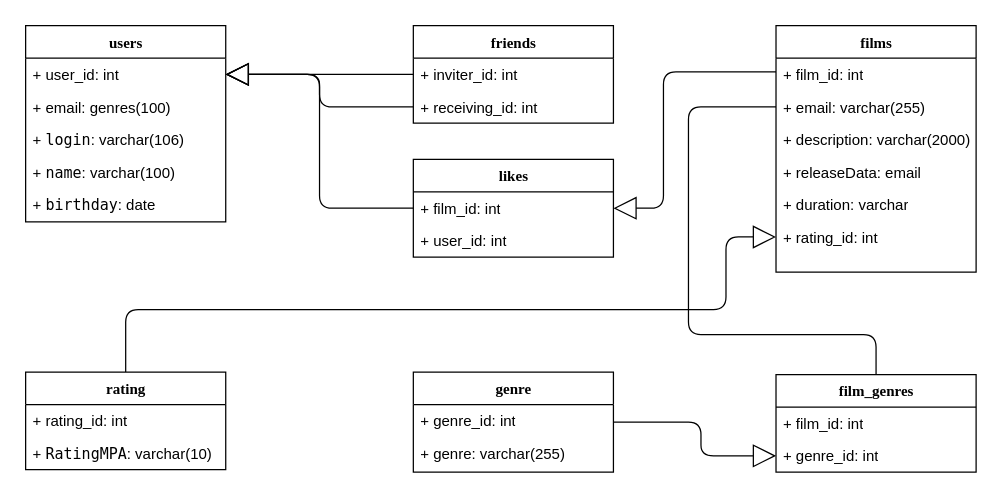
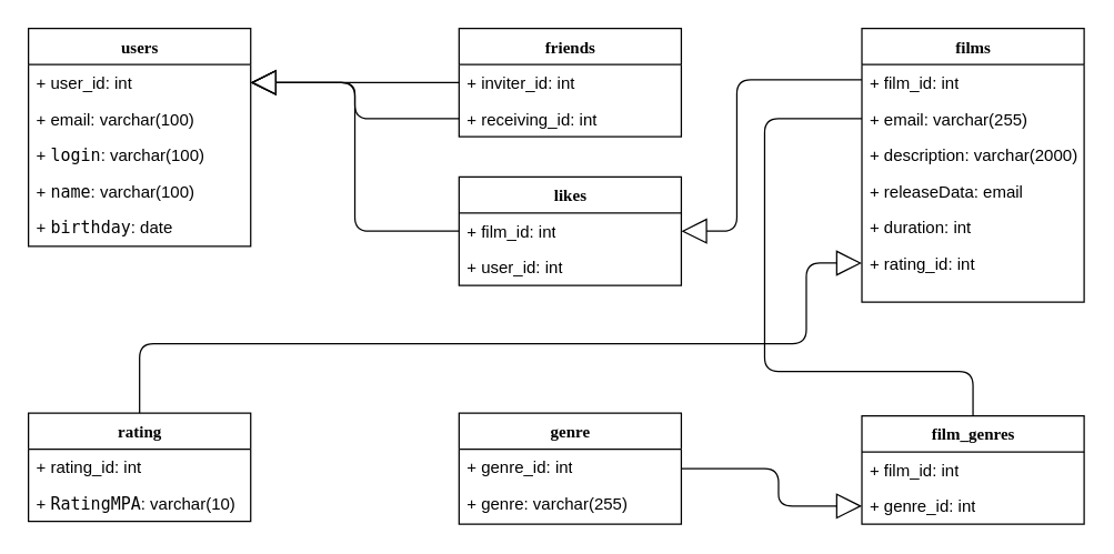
- <mxCell id="4" value="+ email: genres(100)" style="text;html=1;strokeColor=none;fillColor=none;align=left;verticalAlign=top;spacingLeft=4;spacingRight=4;whiteSpace=wrap;overflow=hidden;rotatable=0;points=[[0,0.5],[1,0.5]];portConstraint=eastwest;" parent="2" vertex="1"><mxGeometry y="52" width="160" height="26" as="geometry" /></mxCell>
+ <mxCell id="4" value="+ email: varchar(100)" style="text;html=1;strokeColor=none;fillColor=none;align=left;verticalAlign=top;spacingLeft=4;spacingRight=4;whiteSpace=wrap;overflow=hidden;rotatable=0;points=[[0,0.5],[1,0.5]];portConstraint=eastwest;" parent="2" vertex="1"><mxGeometry y="52" width="160" height="26" as="geometry" /></mxCell>
- <mxCell id="5" value="+&amp;nbsp;&lt;span style=&quot;font-family: &amp;quot;JetBrains Mono&amp;quot;, monospace;&quot;&gt;login&lt;/span&gt;:&amp;nbsp;varchar(106)" style="text;html=1;strokeColor=none;fillColor=none;align=left;verticalAlign=top;spacingLeft=4;spacingRight=4;whiteSpace=wrap;overflow=hidden;rotatable=0;points=[[0,0.5],[1,0.5]];portConstraint=eastwest;fontColor=#000000;" parent="2" vertex="1"><mxGeometry y="78" width="160" height="26" as="geometry" /></mxCell>
+ <mxCell id="5" value="+&amp;nbsp;&lt;span style=&quot;font-family: &amp;quot;JetBrains Mono&amp;quot;, monospace;&quot;&gt;login&lt;/span&gt;:&amp;nbsp;varchar(100)" style="text;html=1;strokeColor=none;fillColor=none;align=left;verticalAlign=top;spacingLeft=4;spacingRight=4;whiteSpace=wrap;overflow=hidden;rotatable=0;points=[[0,0.5],[1,0.5]];portConstraint=eastwest;fontColor=#000000;" parent="2" vertex="1"><mxGeometry y="78" width="160" height="26" as="geometry" /></mxCell>
- <mxCell id="16" value="+ duration: varchar" style="text;html=1;strokeColor=none;fillColor=none;align=left;verticalAlign=top;spacingLeft=4;spacingRight=4;whiteSpace=wrap;overflow=hidden;rotatable=0;points=[[0,0.5],[1,0.5]];portConstraint=eastwest;" parent="11" vertex="1"><mxGeometry y="130" width="160" height="26" as="geometry" /></mxCell>
+ <mxCell id="16" value="+ duration: int" style="text;html=1;strokeColor=none;fillColor=none;align=left;verticalAlign=top;spacingLeft=4;spacingRight=4;whiteSpace=wrap;overflow=hidden;rotatable=0;points=[[0,0.5],[1,0.5]];portConstraint=eastwest;" parent="11" vertex="1"><mxGeometry y="130" width="160" height="26" as="geometry" /></mxCell>
